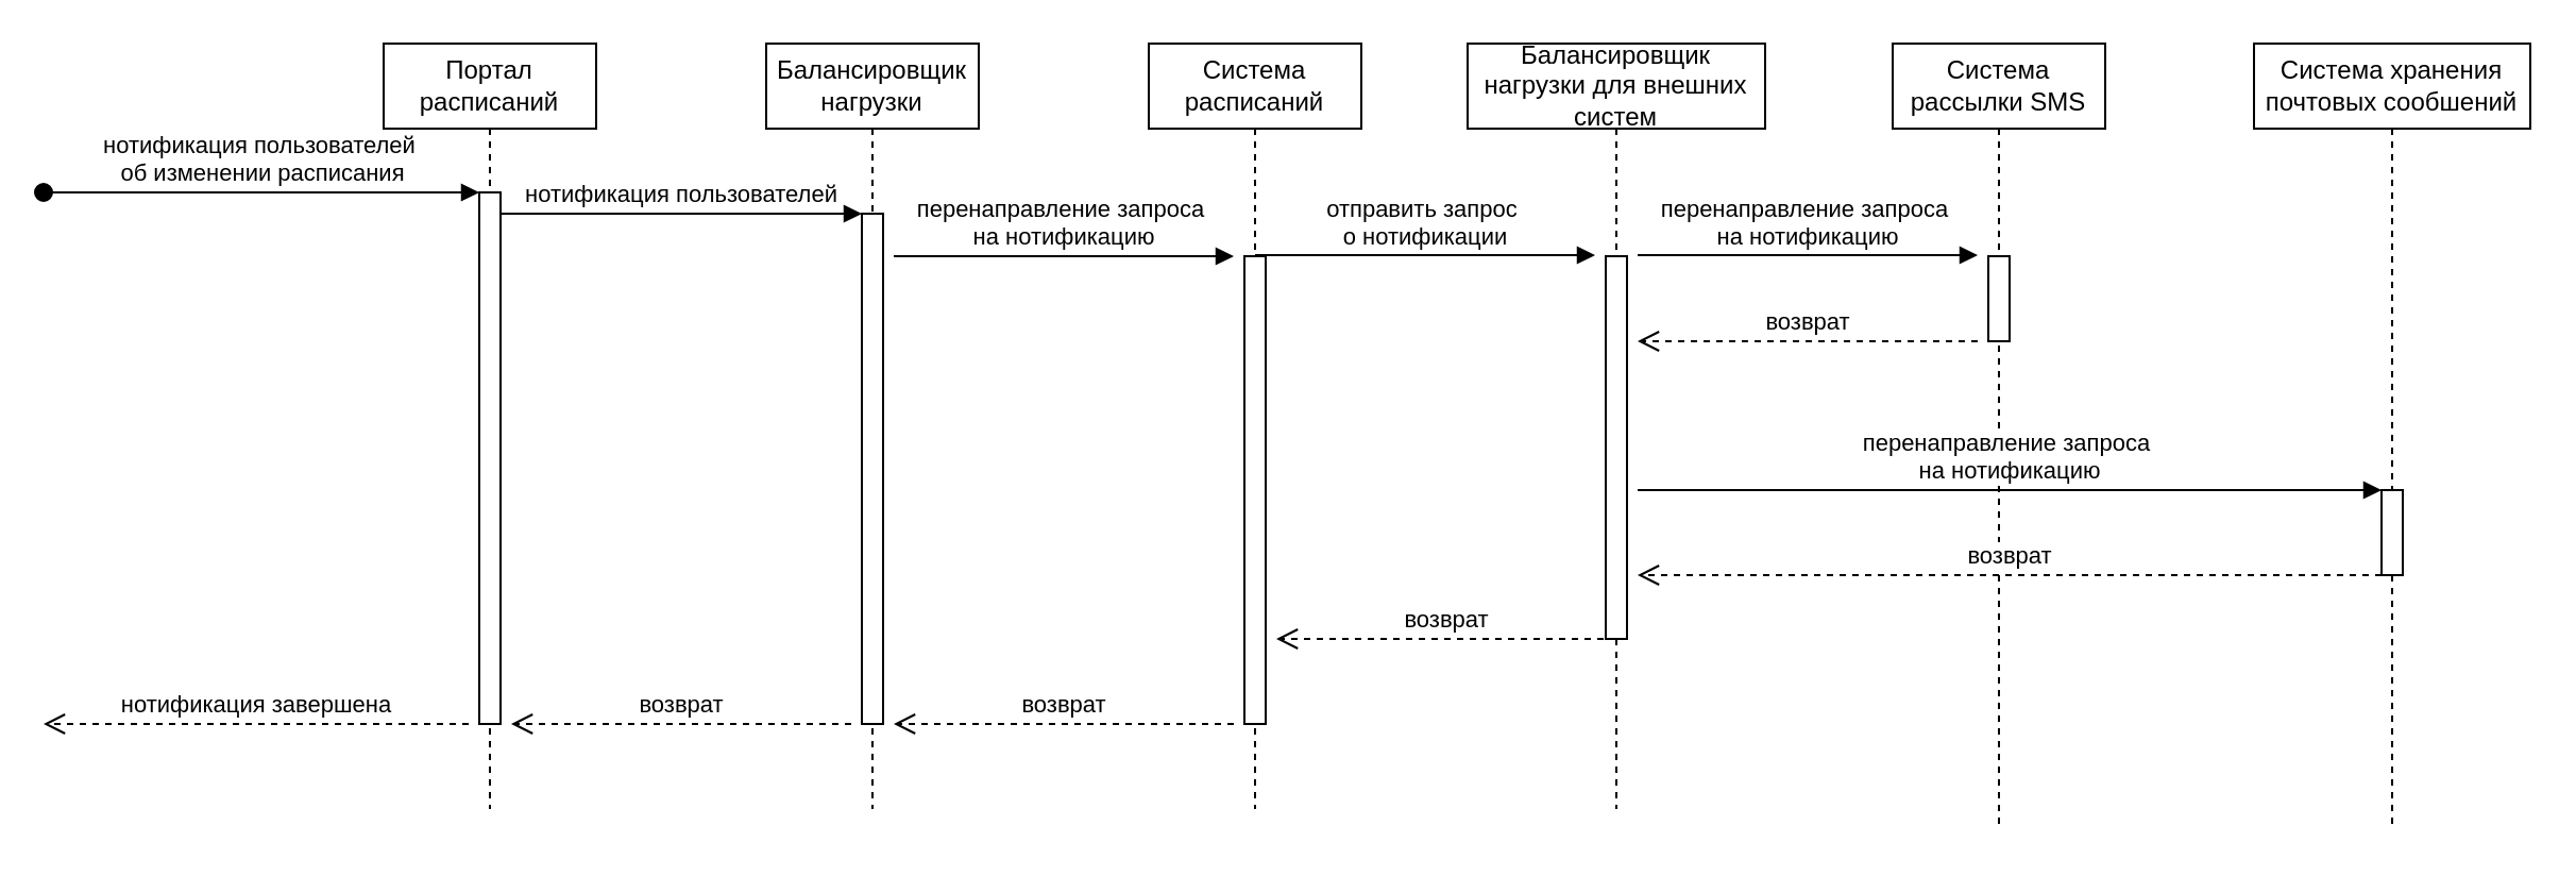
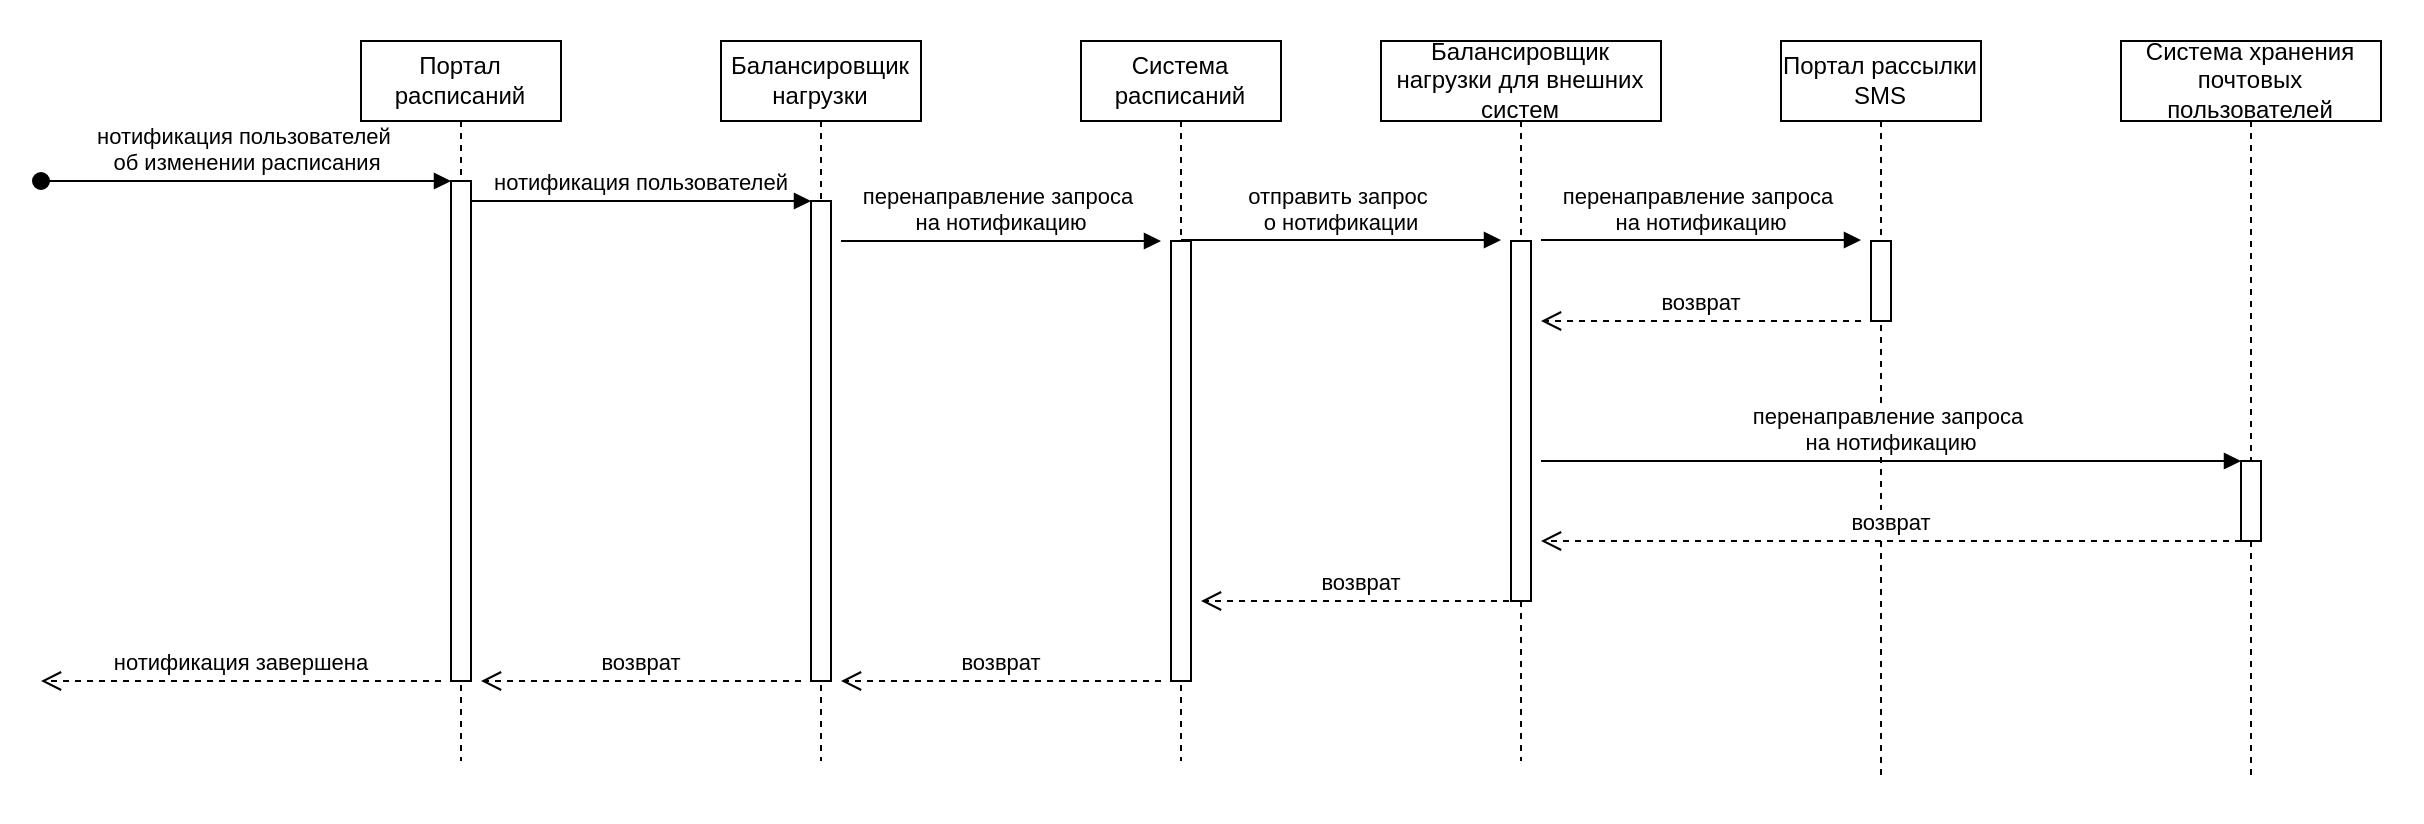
- <mxCell id="18" value="Система рассылки SMS" style="shape=umlLifeline;perimeter=lifelinePerimeter;whiteSpace=wrap;html=1;container=0;dropTarget=0;collapsible=0;recursiveResize=0;outlineConnect=0;portConstraint=eastwest;newEdgeStyle={&quot;edgeStyle&quot;:&quot;elbowEdgeStyle&quot;,&quot;elbow&quot;:&quot;vertical&quot;,&quot;curved&quot;:0,&quot;rounded&quot;:0};" vertex="1" parent="1"><mxGeometry x="890" y="20" width="100" height="370" as="geometry" /></mxCell>
+ <mxCell id="18" value="Портал рассылки SMS" style="shape=umlLifeline;perimeter=lifelinePerimeter;whiteSpace=wrap;html=1;container=0;dropTarget=0;collapsible=0;recursiveResize=0;outlineConnect=0;portConstraint=eastwest;newEdgeStyle={&quot;edgeStyle&quot;:&quot;elbowEdgeStyle&quot;,&quot;elbow&quot;:&quot;vertical&quot;,&quot;curved&quot;:0,&quot;rounded&quot;:0};" vertex="1" parent="1"><mxGeometry x="890" y="20" width="100" height="370" as="geometry" /></mxCell>
- <mxCell id="22" value="Система хранения почтовых сообшений" style="shape=umlLifeline;perimeter=lifelinePerimeter;whiteSpace=wrap;html=1;container=0;dropTarget=0;collapsible=0;recursiveResize=0;outlineConnect=0;portConstraint=eastwest;newEdgeStyle={&quot;edgeStyle&quot;:&quot;elbowEdgeStyle&quot;,&quot;elbow&quot;:&quot;vertical&quot;,&quot;curved&quot;:0,&quot;rounded&quot;:0};" vertex="1" parent="1"><mxGeometry x="1060" y="20" width="130" height="370" as="geometry" /></mxCell>
+ <mxCell id="22" value="Система хранения почтовых пользователей" style="shape=umlLifeline;perimeter=lifelinePerimeter;whiteSpace=wrap;html=1;container=0;dropTarget=0;collapsible=0;recursiveResize=0;outlineConnect=0;portConstraint=eastwest;newEdgeStyle={&quot;edgeStyle&quot;:&quot;elbowEdgeStyle&quot;,&quot;elbow&quot;:&quot;vertical&quot;,&quot;curved&quot;:0,&quot;rounded&quot;:0};" vertex="1" parent="1"><mxGeometry x="1060" y="20" width="130" height="370" as="geometry" /></mxCell>
